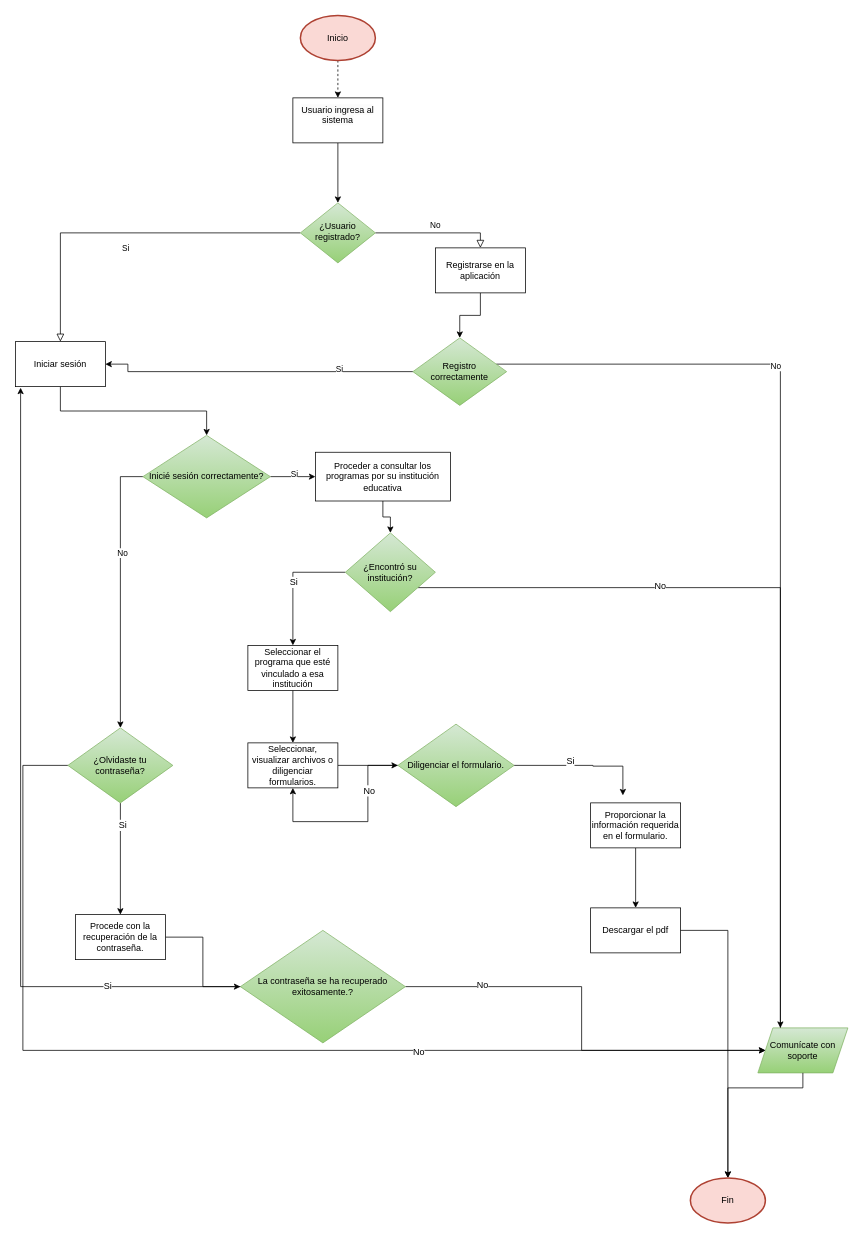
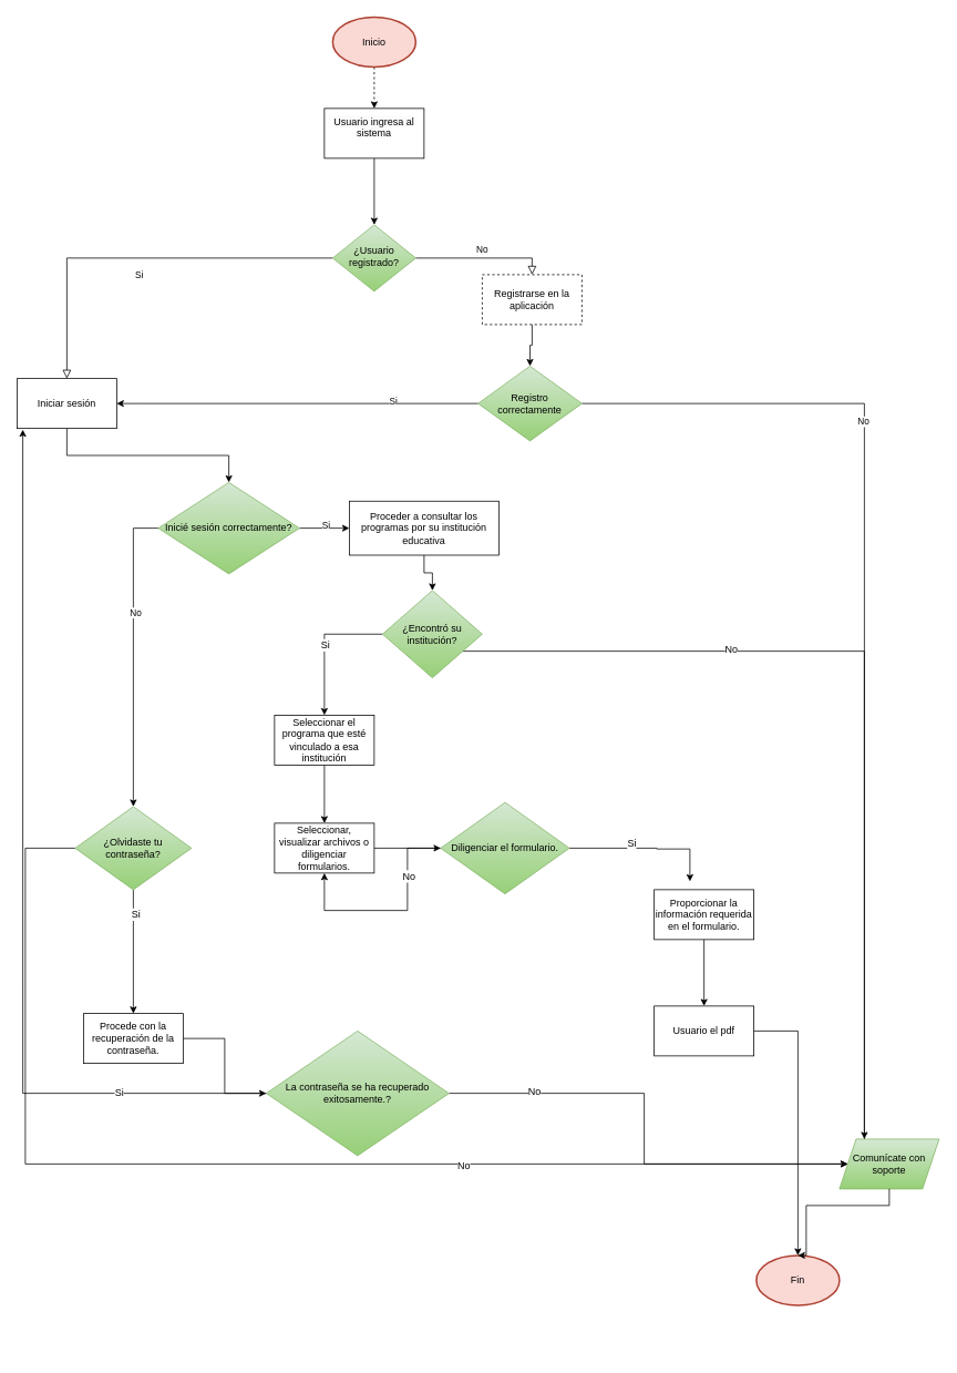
- <mxCell id="20" value="Registrarse en la aplicación" style="rounded=0;whiteSpace=wrap;html=1;strokeColor=default;align=center;verticalAlign=middle;fontFamily=Helvetica;fontSize=12;fontColor=default;fillColor=default;" vertex="1" parent="1"><mxGeometry x="580" y="330" width="120" height="60" as="geometry" /></mxCell>
+ <mxCell id="20" value="Registrarse en la aplicación" style="rounded=0;whiteSpace=wrap;html=1;strokeColor=default;align=center;verticalAlign=middle;fontFamily=Helvetica;fontSize=12;fontColor=default;fillColor=default;dashed=1;" vertex="1" parent="1"><mxGeometry x="580" y="330" width="120" height="60" as="geometry" /></mxCell>
- <mxCell id="12" value="Registro correctamente" style="rhombus;whiteSpace=wrap;html=1;fillColor=#d5e8d4;strokeColor=#82b366;gradientColor=#97d077;" vertex="1" parent="1"><mxGeometry x="550" y="450" width="125" height="90" as="geometry" /></mxCell>
+ <mxCell id="12" value="Registro correctamente" style="rhombus;whiteSpace=wrap;html=1;fillColor=#d5e8d4;strokeColor=#82b366;gradientColor=#97d077;" vertex="1" parent="1"><mxGeometry x="575" y="440" width="125" height="90" as="geometry" /></mxCell>
- <mxCell id="40" value="Descargar el pdf" style="rounded=0;whiteSpace=wrap;html=1;strokeColor=default;align=center;verticalAlign=middle;fontFamily=Helvetica;fontSize=12;fontColor=default;fillColor=default;" vertex="1" parent="1"><mxGeometry x="787" y="1210" width="120" height="60" as="geometry" /></mxCell>
+ <mxCell id="40" value="Usuario el pdf" style="rounded=0;whiteSpace=wrap;html=1;strokeColor=default;align=center;verticalAlign=middle;fontFamily=Helvetica;fontSize=12;fontColor=default;fillColor=default;" vertex="1" parent="1"><mxGeometry x="787" y="1210" width="120" height="60" as="geometry" /></mxCell>
- <mxCell id="53" value="Fin" style="strokeWidth=2;html=1;shape=mxgraph.flowchart.start_1;whiteSpace=wrap;strokeColor=#ae4132;align=center;verticalAlign=middle;fontFamily=Helvetica;fontSize=12;fillColor=#fad9d5;" vertex="1" parent="1"><mxGeometry x="920" y="1570" width="100" height="60" as="geometry" /></mxCell>
+ <mxCell id="53" value="Fin" style="strokeWidth=2;html=1;shape=mxgraph.flowchart.start_1;whiteSpace=wrap;strokeColor=#ae4132;align=center;verticalAlign=middle;fontFamily=Helvetica;fontSize=12;fillColor=#fad9d5;" vertex="1" parent="1"><mxGeometry x="910" y="1510" width="100" height="60" as="geometry" /></mxCell>
